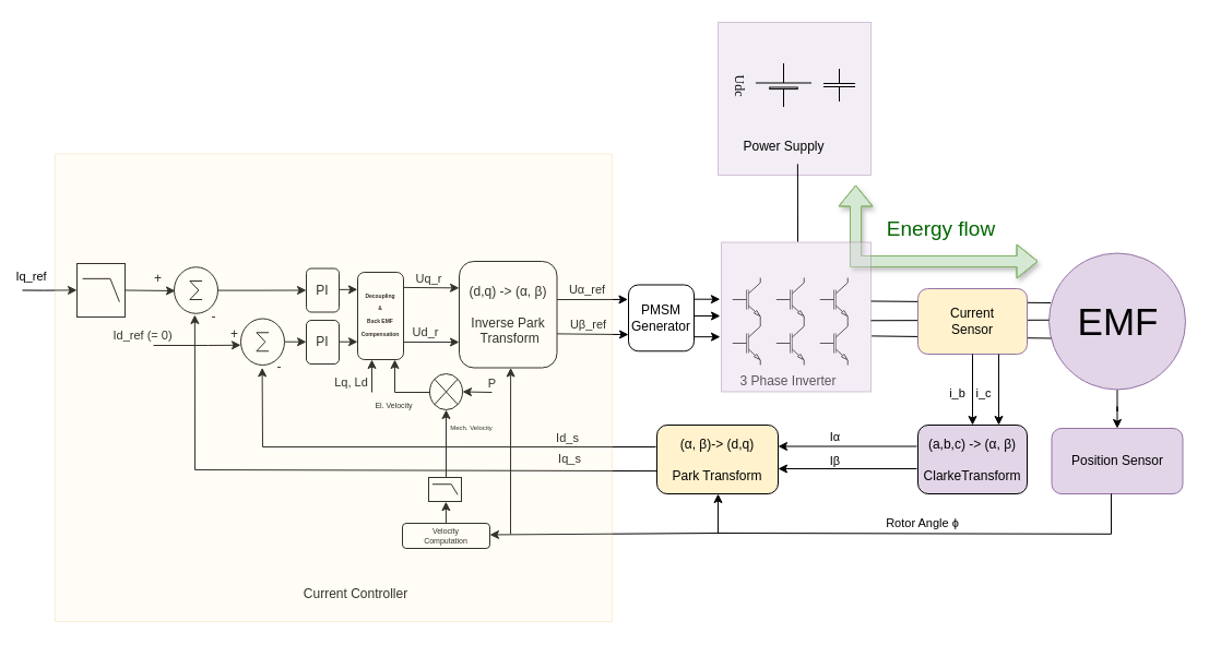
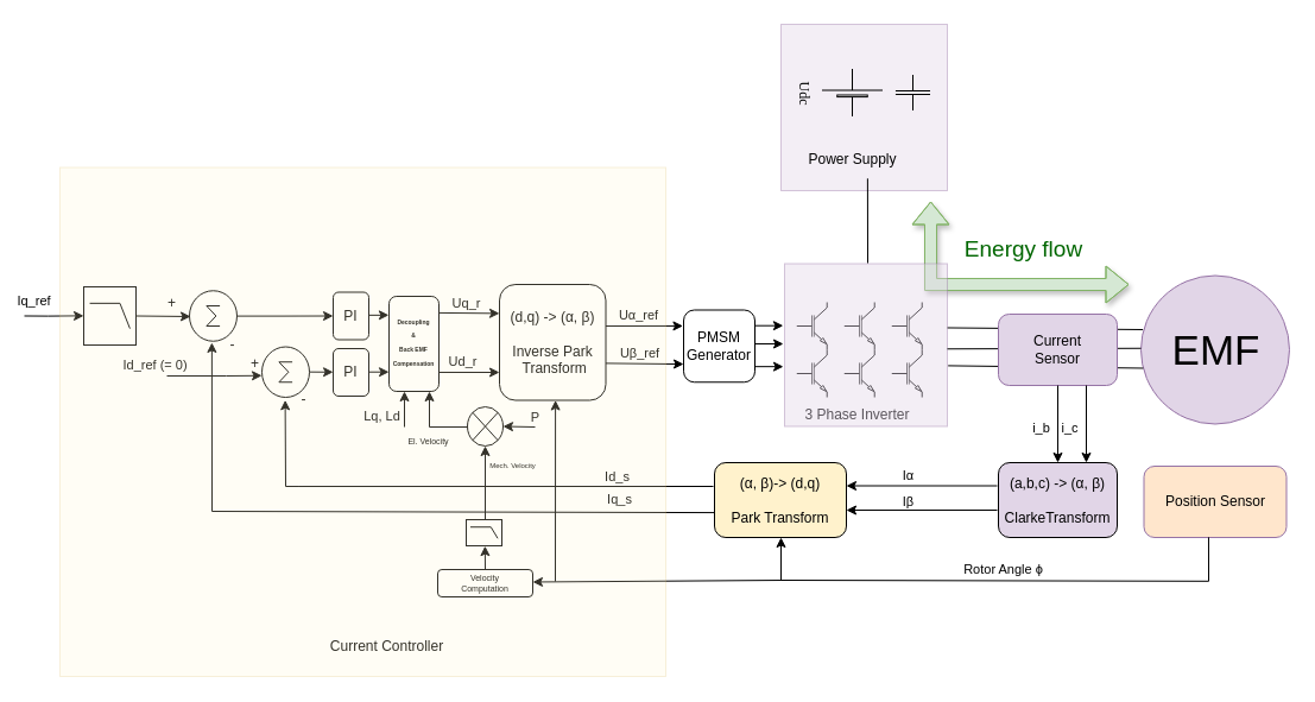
- <mxCell id="26" value="&lt;div&gt;Current&lt;/div&gt;&lt;div&gt;Sensor&lt;/div&gt;" style="rounded=1;whiteSpace=wrap;html=1;fillColor=#fff2cc;strokeColor=#9673a6;" parent="1" vertex="1"><mxGeometry x="840" y="264" width="100" height="60" as="geometry" /></mxCell>
+ <mxCell id="26" value="&lt;div&gt;Current&lt;/div&gt;&lt;div&gt;Sensor&lt;/div&gt;" style="rounded=1;whiteSpace=wrap;html=1;fillColor=#e1d5e7;strokeColor=#9673a6;" parent="1" vertex="1"><mxGeometry x="840" y="264" width="100" height="60" as="geometry" /></mxCell>
- <mxCell id="3" value="" style="edgeStyle=orthogonalEdgeStyle;rounded=0;orthogonalLoop=1;jettySize=auto;html=1;" parent="1" source="4" target="31" edge="1"><mxGeometry relative="1" as="geometry" /></mxCell>
- <mxCell id="31" value="Position Sensor" style="rounded=1;whiteSpace=wrap;html=1;fillColor=#e1d5e7;strokeColor=#9673a6;" parent="1" vertex="1"><mxGeometry x="962.5" y="392" width="120" height="60" as="geometry" /></mxCell>
+ <mxCell id="31" value="Position Sensor" style="rounded=1;whiteSpace=wrap;html=1;fillColor=#ffe6cc;strokeColor=#9673a6;" parent="1" vertex="1"><mxGeometry x="962.5" y="392" width="120" height="60" as="geometry" /></mxCell>
